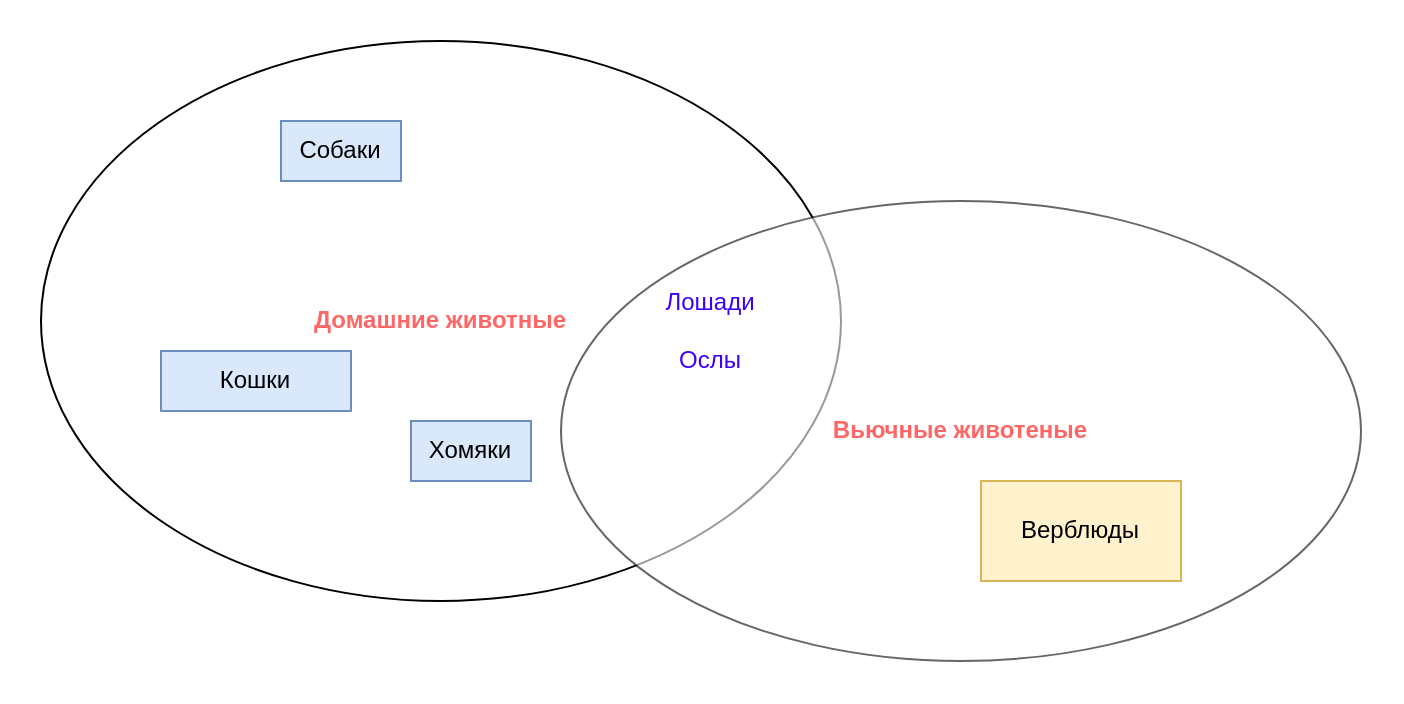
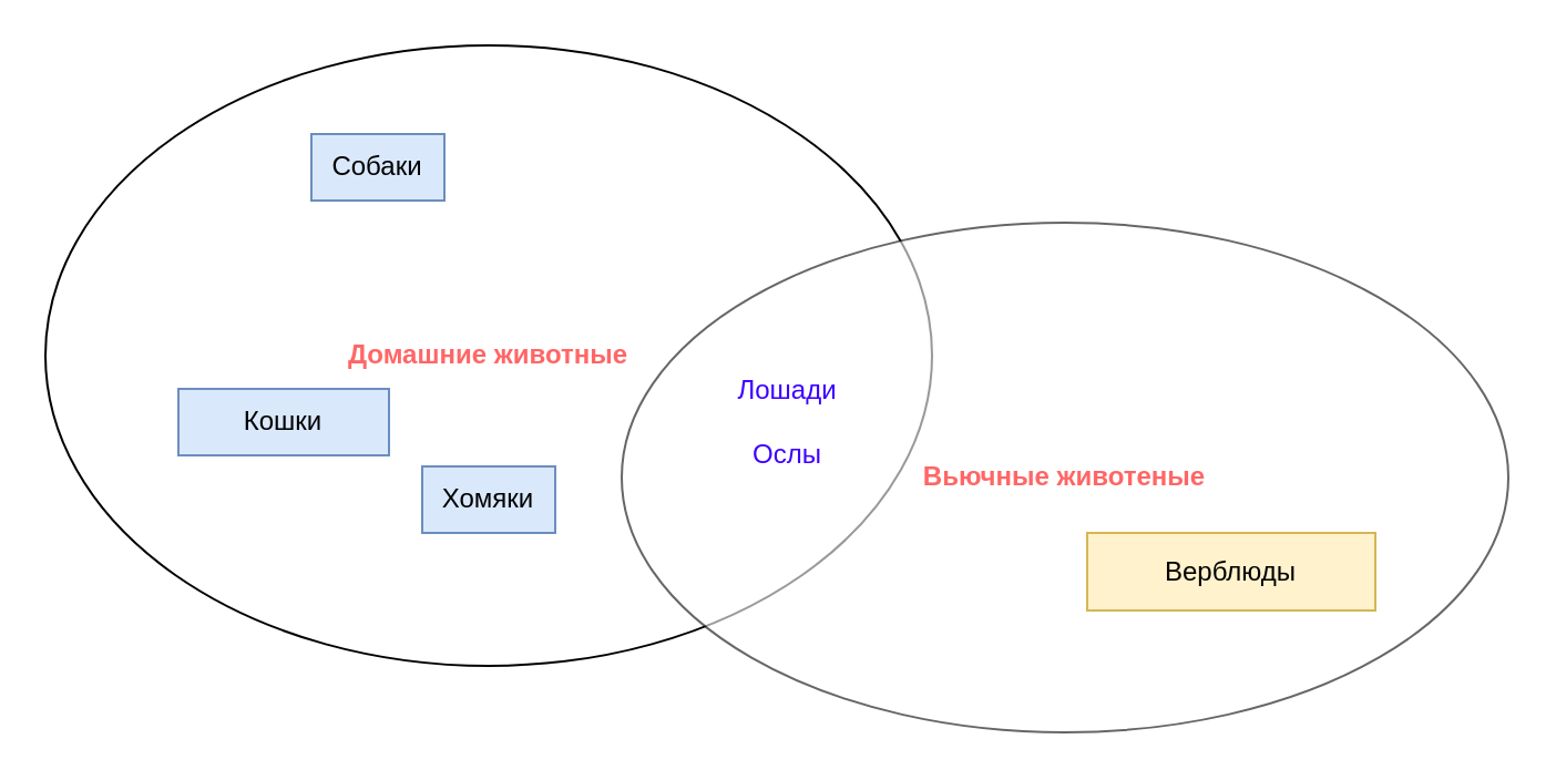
- <mxCell id="4" value="&lt;font color=&quot;#3c00ff&quot;&gt;Лошади&lt;/font&gt;&lt;div&gt;&lt;font color=&quot;#3c00ff&quot;&gt;&lt;br&gt;&lt;/font&gt;&lt;div&gt;&lt;font color=&quot;#3c00ff&quot;&gt;Ослы&lt;/font&gt;&lt;/div&gt;&lt;/div&gt;" style="text;html=1;align=center;verticalAlign=middle;whiteSpace=wrap;rounded=0;" vertex="1" parent="1"><mxGeometry x="310" y="145" width="90" height="40" as="geometry" /></mxCell>
+ <mxCell id="4" value="&lt;font color=&quot;#3c00ff&quot;&gt;Лошади&lt;/font&gt;&lt;div&gt;&lt;font color=&quot;#3c00ff&quot;&gt;&lt;br&gt;&lt;/font&gt;&lt;div&gt;&lt;font color=&quot;#3c00ff&quot;&gt;Ослы&lt;/font&gt;&lt;/div&gt;&lt;/div&gt;" style="text;html=1;align=center;verticalAlign=middle;whiteSpace=wrap;rounded=0;" vertex="1" parent="1"><mxGeometry x="310" y="170" width="90" height="40" as="geometry" /></mxCell>
- <mxCell id="7" value="Хомяки" style="text;html=1;align=center;verticalAlign=middle;whiteSpace=wrap;rounded=0;fillColor=#dae8fc;strokeColor=#6c8ebf;" vertex="1" parent="1"><mxGeometry x="205" y="210" width="60" height="30" as="geometry" /></mxCell>
+ <mxCell id="7" value="Хомяки" style="text;html=1;align=center;verticalAlign=middle;whiteSpace=wrap;rounded=0;fillColor=#dae8fc;strokeColor=#6c8ebf;" vertex="1" parent="1"><mxGeometry x="190" y="210" width="60" height="30" as="geometry" /></mxCell>
- <mxCell id="8" value="Верблюды" style="text;html=1;align=center;verticalAlign=middle;whiteSpace=wrap;rounded=0;fillColor=#fff2cc;strokeColor=#d6b656;" vertex="1" parent="1"><mxGeometry x="490" y="240" width="100" height="50" as="geometry" /></mxCell>
+ <mxCell id="8" value="Верблюды" style="text;html=1;align=center;verticalAlign=middle;whiteSpace=wrap;rounded=0;fillColor=#fff2cc;strokeColor=#d6b656;" vertex="1" parent="1"><mxGeometry x="490" y="240" width="130" height="35" as="geometry" /></mxCell>
